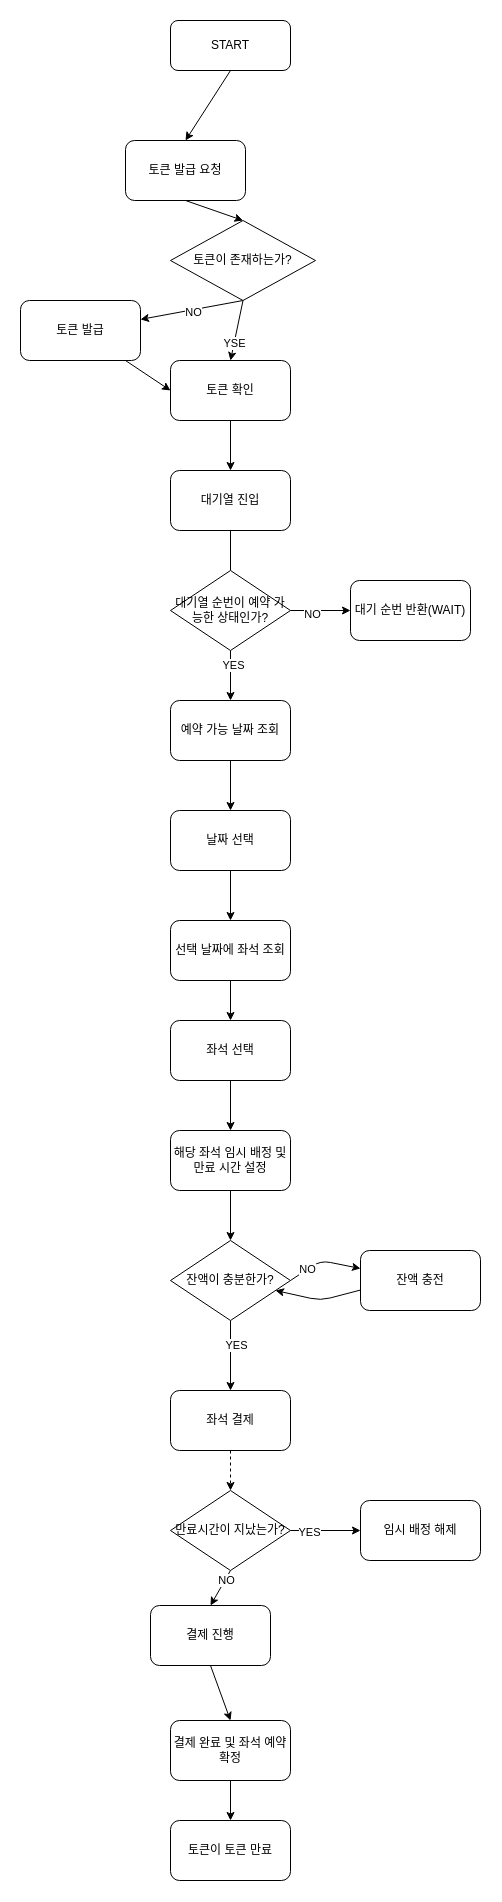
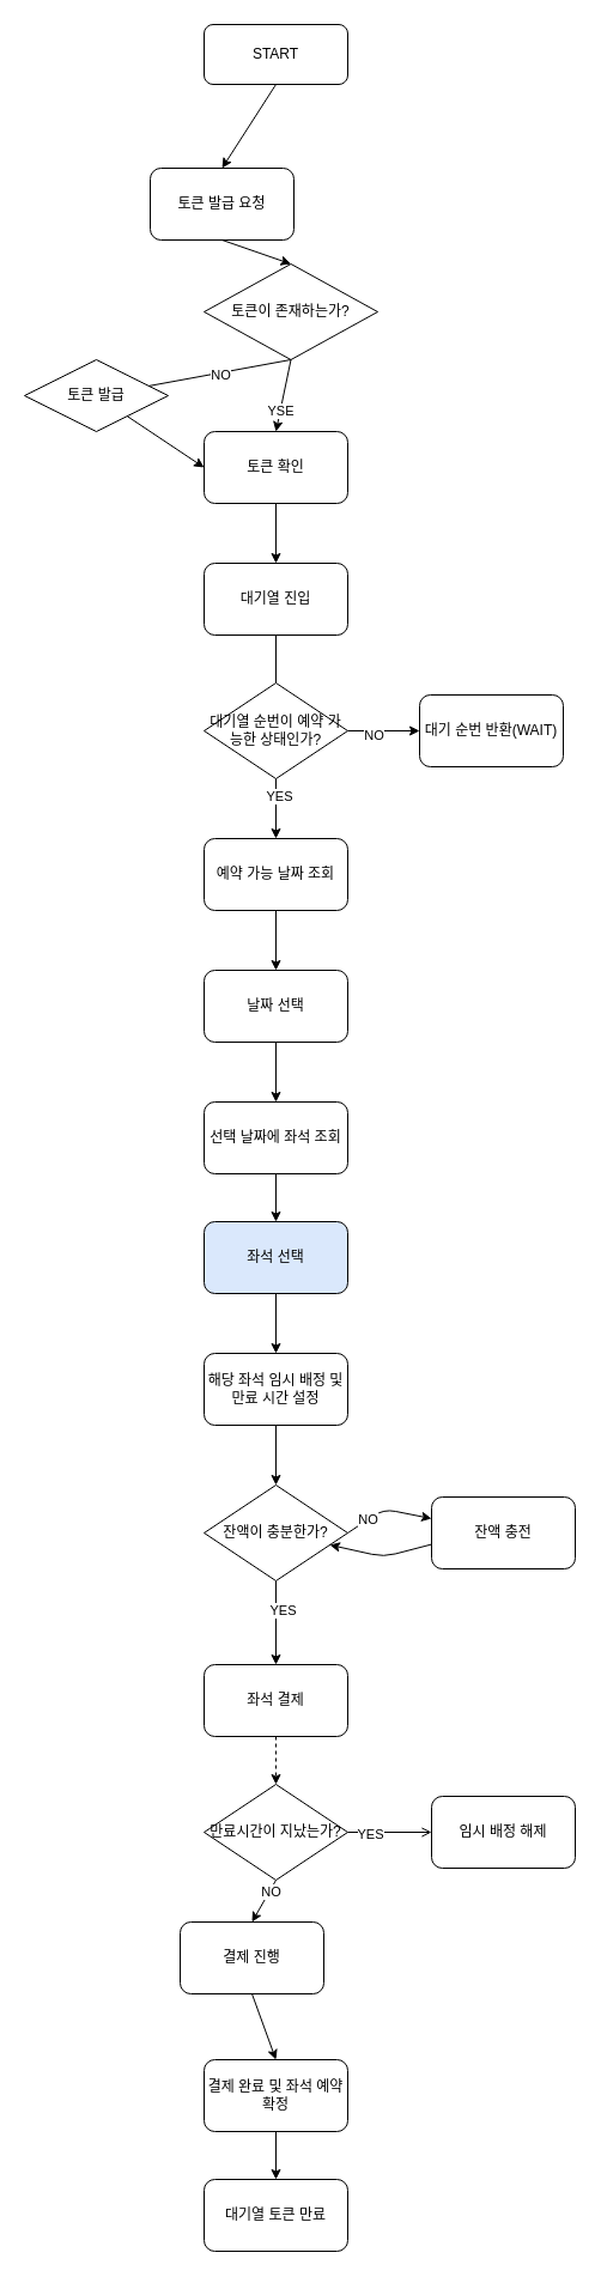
- <mxCell id="10" style="edgeStyle=none;html=1;exitX=0.5;exitY=1;exitDx=0;exitDy=0;sourcePerimeterSpacing=0;" edge="1" parent="1" source="14" target="7"><mxGeometry relative="1" as="geometry"><Array as="points" /></mxGeometry></mxCell>
+ <mxCell id="10" style="edgeStyle=none;html=1;exitX=0.5;exitY=1;exitDx=0;exitDy=0;sourcePerimeterSpacing=0;endArrow=none;" edge="1" parent="1" source="14" target="7"><mxGeometry relative="1" as="geometry"><Array as="points" /></mxGeometry></mxCell>
- <mxCell id="7" value="토큰 발급" style="rounded=1;whiteSpace=wrap;html=1;" vertex="1" parent="1"><mxGeometry x="20" y="300" width="120" height="60" as="geometry" /></mxCell>
+ <mxCell id="7" value="토큰 발급" style="rhombus;whiteSpace=wrap;html=1;" vertex="1" parent="1"><mxGeometry x="20" y="300" width="120" height="60" as="geometry" /></mxCell>
- <mxCell id="28" value="좌석 선택" style="rounded=1;whiteSpace=wrap;html=1;" vertex="1" parent="1"><mxGeometry x="170" y="1020" width="120" height="60" as="geometry" /></mxCell>
+ <mxCell id="28" value="좌석 선택" style="rounded=1;whiteSpace=wrap;html=1;fillColor=#dae8fc;" vertex="1" parent="1"><mxGeometry x="170" y="1020" width="120" height="60" as="geometry" /></mxCell>
- <mxCell id="43" style="edgeStyle=none;html=1;exitX=1;exitY=0.5;exitDx=0;exitDy=0;entryX=0;entryY=0.5;entryDx=0;entryDy=0;sourcePerimeterSpacing=0;" edge="1" parent="1" source="45" target="50"><mxGeometry relative="1" as="geometry" /></mxCell>
+ <mxCell id="43" style="edgeStyle=none;html=1;exitX=1;exitY=0.5;exitDx=0;exitDy=0;entryX=0;entryY=0.5;entryDx=0;entryDy=0;sourcePerimeterSpacing=0;endArrow=open;" edge="1" parent="1" source="45" target="50"><mxGeometry relative="1" as="geometry" /></mxCell>
- <mxCell id="55" value="토큰이 토큰 만료" style="rounded=1;whiteSpace=wrap;html=1;" vertex="1" parent="1"><mxGeometry x="170" y="1820" width="120" height="60" as="geometry" /></mxCell>
+ <mxCell id="55" value="대기열 토큰 만료" style="rounded=1;whiteSpace=wrap;html=1;" vertex="1" parent="1"><mxGeometry x="170" y="1820" width="120" height="60" as="geometry" /></mxCell>
